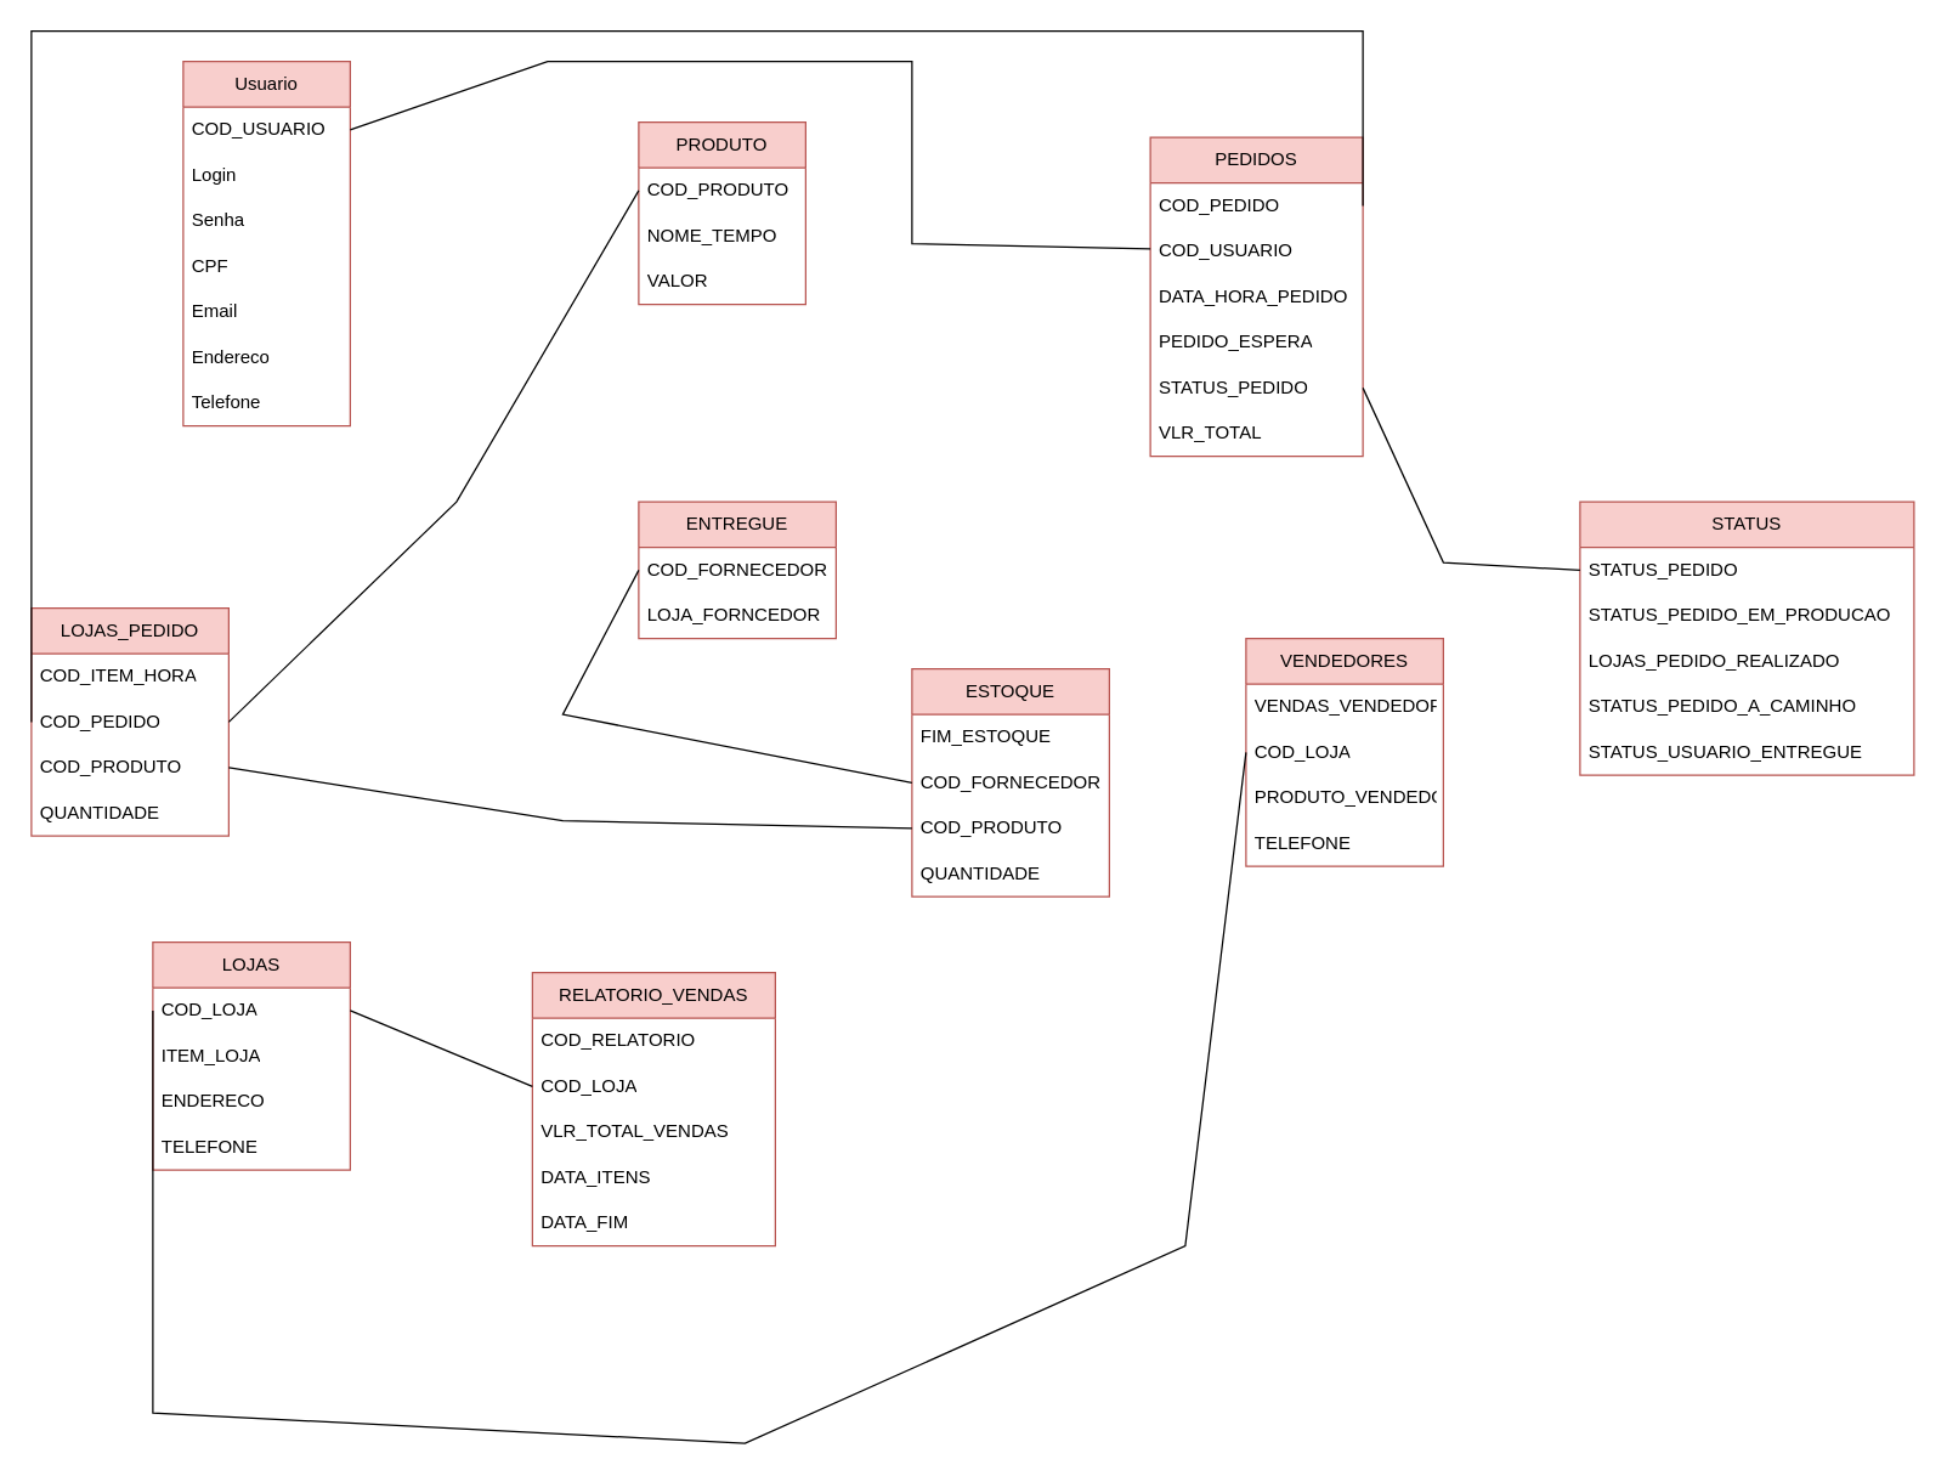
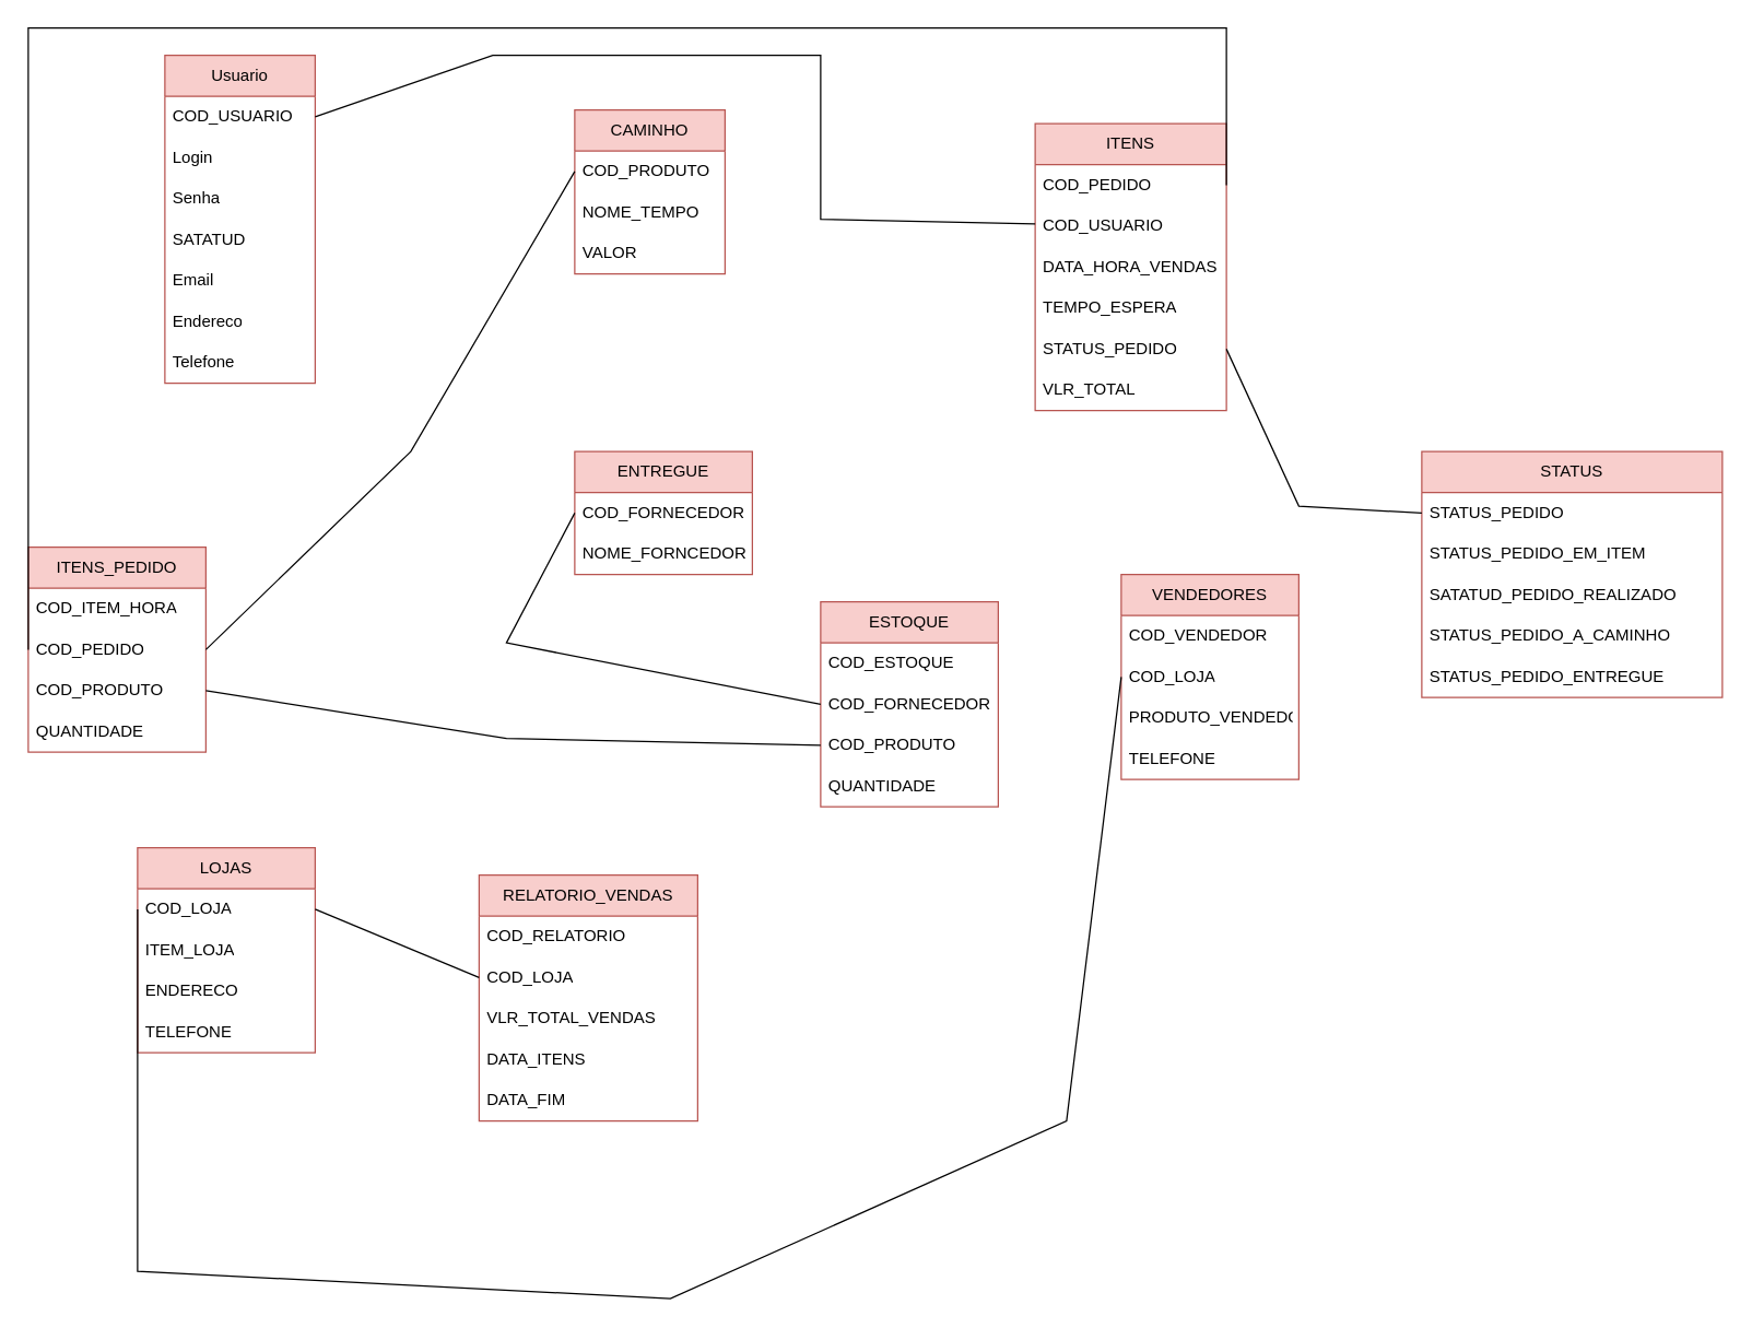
- <mxCell id="10" value="PRODUTO" style="swimlane;fontStyle=0;childLayout=stackLayout;horizontal=1;startSize=30;horizontalStack=0;resizeParent=1;resizeParentMax=0;resizeLast=0;collapsible=1;marginBottom=0;whiteSpace=wrap;html=1;fillColor=#f8cecc;strokeColor=#b85450;" vertex="1" parent="1"><mxGeometry x="420" y="80" width="110" height="120" as="geometry" /></mxCell>
+ <mxCell id="10" value="CAMINHO" style="swimlane;fontStyle=0;childLayout=stackLayout;horizontal=1;startSize=30;horizontalStack=0;resizeParent=1;resizeParentMax=0;resizeLast=0;collapsible=1;marginBottom=0;whiteSpace=wrap;html=1;fillColor=#f8cecc;strokeColor=#b85450;" vertex="1" parent="1"><mxGeometry x="420" y="80" width="110" height="120" as="geometry" /></mxCell>
- <mxCell id="14" value="PEDIDOS" style="swimlane;fontStyle=0;childLayout=stackLayout;horizontal=1;startSize=30;horizontalStack=0;resizeParent=1;resizeParentMax=0;resizeLast=0;collapsible=1;marginBottom=0;whiteSpace=wrap;html=1;fillColor=#f8cecc;strokeColor=#b85450;" vertex="1" parent="1"><mxGeometry x="757" y="90" width="140" height="210" as="geometry" /></mxCell>
+ <mxCell id="14" value="ITENS" style="swimlane;fontStyle=0;childLayout=stackLayout;horizontal=1;startSize=30;horizontalStack=0;resizeParent=1;resizeParentMax=0;resizeLast=0;collapsible=1;marginBottom=0;whiteSpace=wrap;html=1;fillColor=#f8cecc;strokeColor=#b85450;" vertex="1" parent="1"><mxGeometry x="757" y="90" width="140" height="210" as="geometry" /></mxCell>
- <mxCell id="6" value="CPF" style="text;strokeColor=none;fillColor=none;align=left;verticalAlign=middle;spacingLeft=4;spacingRight=4;overflow=hidden;points=[[0,0.5],[1,0.5]];portConstraint=eastwest;rotatable=0;whiteSpace=wrap;html=1;" vertex="1" parent="2"><mxGeometry y="120" width="110" height="30" as="geometry" /></mxCell>
+ <mxCell id="6" value="SATATUD" style="text;strokeColor=none;fillColor=none;align=left;verticalAlign=middle;spacingLeft=4;spacingRight=4;overflow=hidden;points=[[0,0.5],[1,0.5]];portConstraint=eastwest;rotatable=0;whiteSpace=wrap;html=1;" vertex="1" parent="2"><mxGeometry y="120" width="110" height="30" as="geometry" /></mxCell>
- <mxCell id="17" value="DATA_HORA_PEDIDO" style="text;strokeColor=none;fillColor=none;align=left;verticalAlign=middle;spacingLeft=4;spacingRight=4;overflow=hidden;points=[[0,0.5],[1,0.5]];portConstraint=eastwest;rotatable=0;whiteSpace=wrap;html=1;" vertex="1" parent="14"><mxGeometry y="90" width="140" height="30" as="geometry" /></mxCell>
+ <mxCell id="17" value="DATA_HORA_VENDAS" style="text;strokeColor=none;fillColor=none;align=left;verticalAlign=middle;spacingLeft=4;spacingRight=4;overflow=hidden;points=[[0,0.5],[1,0.5]];portConstraint=eastwest;rotatable=0;whiteSpace=wrap;html=1;" vertex="1" parent="14"><mxGeometry y="90" width="140" height="30" as="geometry" /></mxCell>
- <mxCell id="18" value="PEDIDO_ESPERA" style="text;strokeColor=none;fillColor=none;align=left;verticalAlign=middle;spacingLeft=4;spacingRight=4;overflow=hidden;points=[[0,0.5],[1,0.5]];portConstraint=eastwest;rotatable=0;whiteSpace=wrap;html=1;" vertex="1" parent="14"><mxGeometry y="120" width="140" height="30" as="geometry" /></mxCell>
+ <mxCell id="18" value="TEMPO_ESPERA" style="text;strokeColor=none;fillColor=none;align=left;verticalAlign=middle;spacingLeft=4;spacingRight=4;overflow=hidden;points=[[0,0.5],[1,0.5]];portConstraint=eastwest;rotatable=0;whiteSpace=wrap;html=1;" vertex="1" parent="14"><mxGeometry y="120" width="140" height="30" as="geometry" /></mxCell>
- <mxCell id="28" value="LOJA_FORNCEDOR" style="text;strokeColor=none;fillColor=none;align=left;verticalAlign=middle;spacingLeft=4;spacingRight=4;overflow=hidden;points=[[0,0.5],[1,0.5]];portConstraint=eastwest;rotatable=0;whiteSpace=wrap;html=1;" vertex="1" parent="26"><mxGeometry y="60" width="130" height="30" as="geometry" /></mxCell>
+ <mxCell id="28" value="NOME_FORNCEDOR" style="text;strokeColor=none;fillColor=none;align=left;verticalAlign=middle;spacingLeft=4;spacingRight=4;overflow=hidden;points=[[0,0.5],[1,0.5]];portConstraint=eastwest;rotatable=0;whiteSpace=wrap;html=1;" vertex="1" parent="26"><mxGeometry y="60" width="130" height="30" as="geometry" /></mxCell>
- <mxCell id="59" value="STATUS_PEDIDO_EM_PRODUCAO" style="text;strokeColor=none;fillColor=none;align=left;verticalAlign=middle;spacingLeft=4;spacingRight=4;overflow=hidden;points=[[0,0.5],[1,0.5]];portConstraint=eastwest;rotatable=0;whiteSpace=wrap;html=1;" vertex="1" parent="57"><mxGeometry y="60" width="220" height="30" as="geometry" /></mxCell>
+ <mxCell id="59" value="STATUS_PEDIDO_EM_ITEM" style="text;strokeColor=none;fillColor=none;align=left;verticalAlign=middle;spacingLeft=4;spacingRight=4;overflow=hidden;points=[[0,0.5],[1,0.5]];portConstraint=eastwest;rotatable=0;whiteSpace=wrap;html=1;" vertex="1" parent="57"><mxGeometry y="60" width="220" height="30" as="geometry" /></mxCell>
- <mxCell id="21" value="LOJAS_PEDIDO" style="swimlane;fontStyle=0;childLayout=stackLayout;horizontal=1;startSize=30;horizontalStack=0;resizeParent=1;resizeParentMax=0;resizeLast=0;collapsible=1;marginBottom=0;whiteSpace=wrap;html=1;fillColor=#f8cecc;strokeColor=#b85450;" vertex="1" parent="1"><mxGeometry x="20" y="400" width="130" height="150" as="geometry" /></mxCell>
+ <mxCell id="21" value="ITENS_PEDIDO" style="swimlane;fontStyle=0;childLayout=stackLayout;horizontal=1;startSize=30;horizontalStack=0;resizeParent=1;resizeParentMax=0;resizeLast=0;collapsible=1;marginBottom=0;whiteSpace=wrap;html=1;fillColor=#f8cecc;strokeColor=#b85450;" vertex="1" parent="1"><mxGeometry x="20" y="400" width="130" height="150" as="geometry" /></mxCell>
- <mxCell id="60" value="LOJAS_PEDIDO_REALIZADO" style="text;strokeColor=none;fillColor=none;align=left;verticalAlign=middle;spacingLeft=4;spacingRight=4;overflow=hidden;points=[[0,0.5],[1,0.5]];portConstraint=eastwest;rotatable=0;whiteSpace=wrap;html=1;" vertex="1" parent="57"><mxGeometry y="90" width="220" height="30" as="geometry" /></mxCell>
+ <mxCell id="60" value="SATATUD_PEDIDO_REALIZADO" style="text;strokeColor=none;fillColor=none;align=left;verticalAlign=middle;spacingLeft=4;spacingRight=4;overflow=hidden;points=[[0,0.5],[1,0.5]];portConstraint=eastwest;rotatable=0;whiteSpace=wrap;html=1;" vertex="1" parent="57"><mxGeometry y="90" width="220" height="30" as="geometry" /></mxCell>
- <mxCell id="35" value="VENDAS_VENDEDOR" style="text;strokeColor=none;fillColor=none;align=left;verticalAlign=middle;spacingLeft=4;spacingRight=4;overflow=hidden;points=[[0,0.5],[1,0.5]];portConstraint=eastwest;rotatable=0;whiteSpace=wrap;html=1;" vertex="1" parent="34"><mxGeometry y="30" width="130" height="30" as="geometry" /></mxCell>
+ <mxCell id="35" value="COD_VENDEDOR" style="text;strokeColor=none;fillColor=none;align=left;verticalAlign=middle;spacingLeft=4;spacingRight=4;overflow=hidden;points=[[0,0.5],[1,0.5]];portConstraint=eastwest;rotatable=0;whiteSpace=wrap;html=1;" vertex="1" parent="34"><mxGeometry y="30" width="130" height="30" as="geometry" /></mxCell>
- <mxCell id="30" value="FIM_ESTOQUE" style="text;strokeColor=none;fillColor=none;align=left;verticalAlign=middle;spacingLeft=4;spacingRight=4;overflow=hidden;points=[[0,0.5],[1,0.5]];portConstraint=eastwest;rotatable=0;whiteSpace=wrap;html=1;" vertex="1" parent="29"><mxGeometry y="30" width="130" height="30" as="geometry" /></mxCell>
+ <mxCell id="30" value="COD_ESTOQUE" style="text;strokeColor=none;fillColor=none;align=left;verticalAlign=middle;spacingLeft=4;spacingRight=4;overflow=hidden;points=[[0,0.5],[1,0.5]];portConstraint=eastwest;rotatable=0;whiteSpace=wrap;html=1;" vertex="1" parent="29"><mxGeometry y="30" width="130" height="30" as="geometry" /></mxCell>
- <mxCell id="62" value="STATUS_USUARIO_ENTREGUE" style="text;strokeColor=none;fillColor=none;align=left;verticalAlign=middle;spacingLeft=4;spacingRight=4;overflow=hidden;points=[[0,0.5],[1,0.5]];portConstraint=eastwest;rotatable=0;whiteSpace=wrap;html=1;" vertex="1" parent="57"><mxGeometry y="150" width="220" height="30" as="geometry" /></mxCell>
+ <mxCell id="62" value="STATUS_PEDIDO_ENTREGUE" style="text;strokeColor=none;fillColor=none;align=left;verticalAlign=middle;spacingLeft=4;spacingRight=4;overflow=hidden;points=[[0,0.5],[1,0.5]];portConstraint=eastwest;rotatable=0;whiteSpace=wrap;html=1;" vertex="1" parent="57"><mxGeometry y="150" width="220" height="30" as="geometry" /></mxCell>
